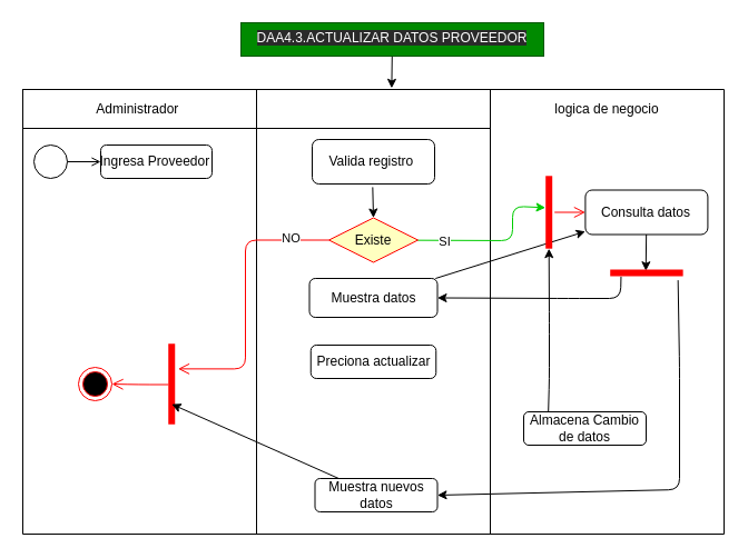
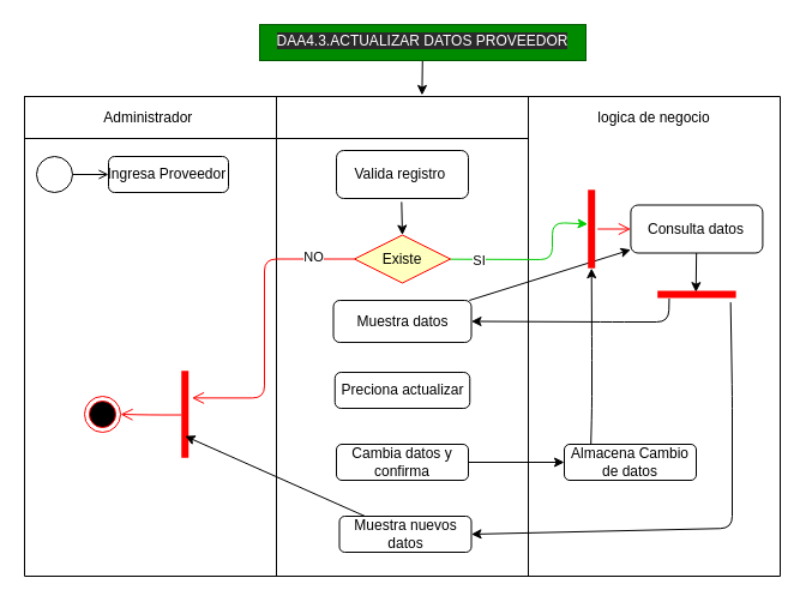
+ <mxCell id="29" value="Cambia datos y confirma" style="rounded=1;whiteSpace=wrap;html=1;fillColor=#FFFFFF;fontColor=#000000;" parent="1" vertex="1"><mxGeometry x="280" y="370" width="110" height="30" as="geometry" /></mxCell>
+ <mxCell id="28" style="edgeStyle=none;html=1;entryX=0;entryY=0.5;entryDx=0;entryDy=0;" parent="1" source="29" target="33" edge="1"><mxGeometry relative="1" as="geometry" /></mxCell>
